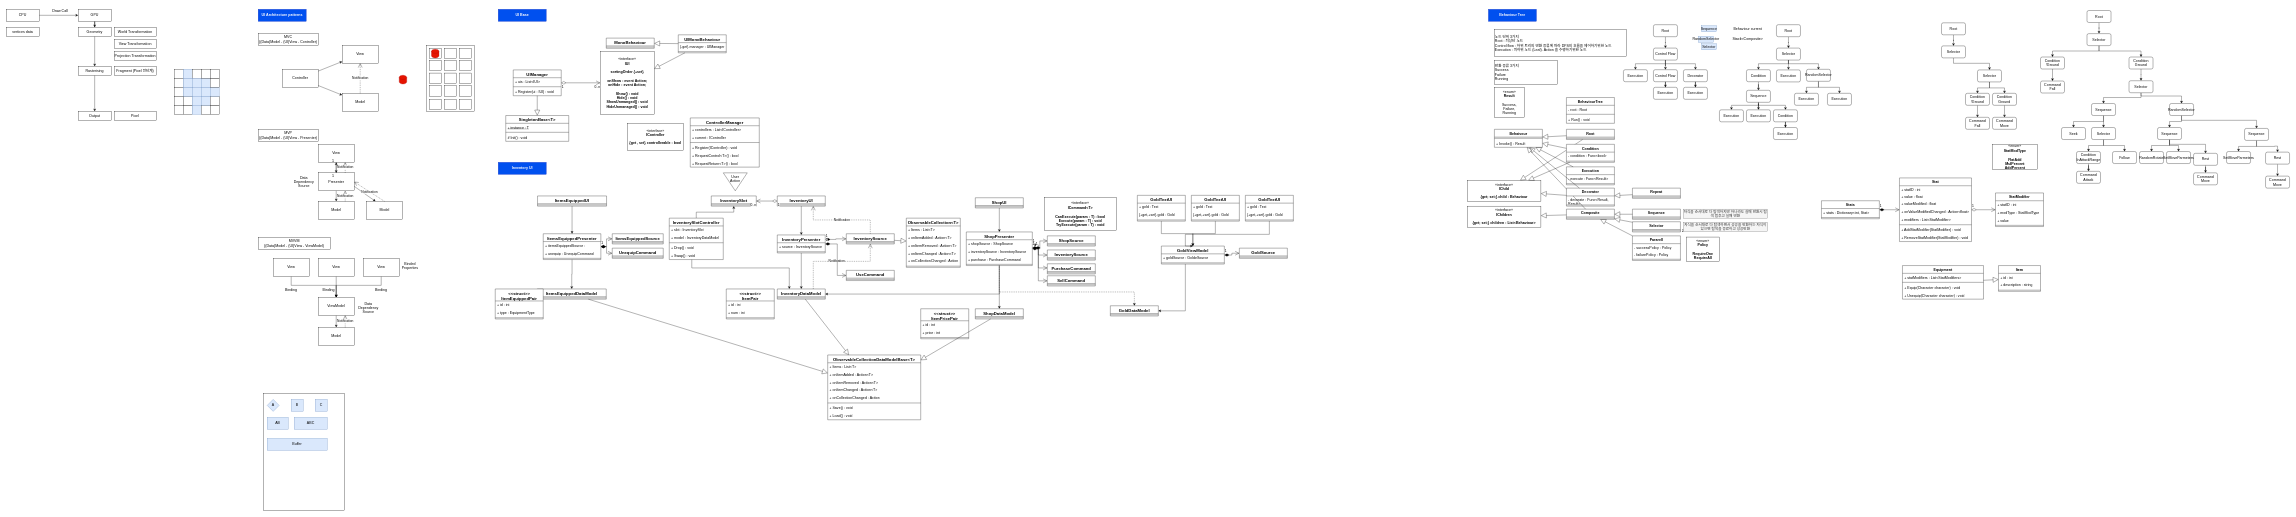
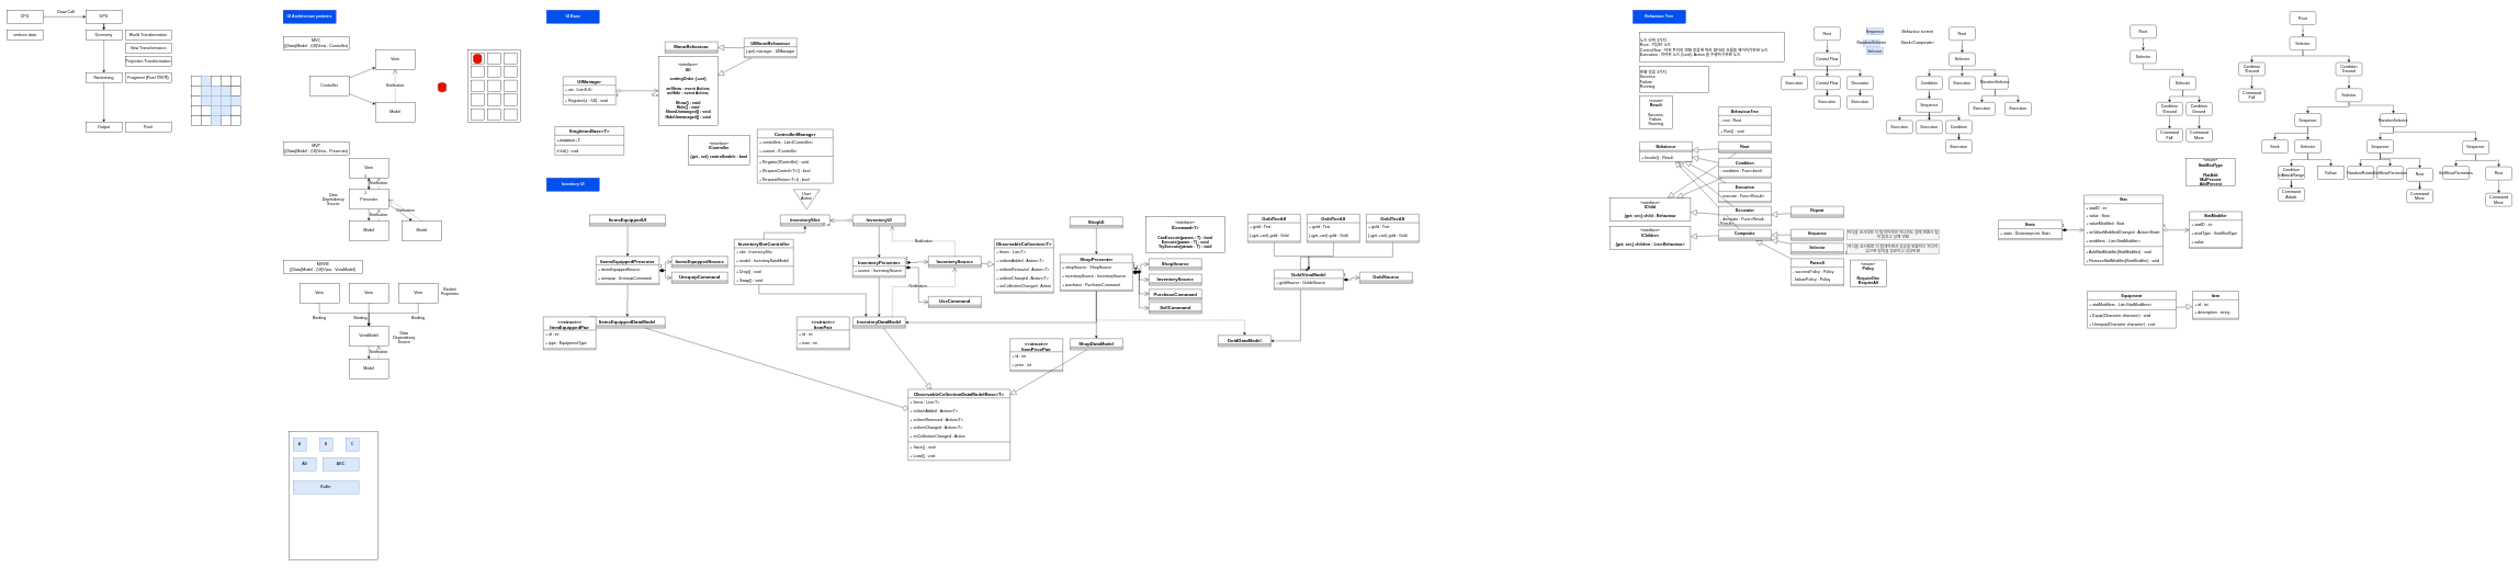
- <mxCell id="119" value="" style="endArrow=block;endSize=16;endFill=0;html=1;rounded=0;" parent="1" source="100" target="115" edge="1"><mxGeometry width="160" relative="1" as="geometry"><mxPoint x="2033" y="180" as="sourcePoint" /><mxPoint x="2130" y="234" as="targetPoint" /></mxGeometry></mxCell>
- <mxCell id="396" value="Follow" style="rounded=1;whiteSpace=wrap;html=1;" parent="1" vertex="1"><mxGeometry x="7040" y="504" width="80" height="40" as="geometry" /></mxCell>
+ <mxCell id="396" value="Follow" style="whiteSpace=wrap;html=1;rounded=0;" parent="1" vertex="1"><mxGeometry x="7040" y="504" width="80" height="40" as="geometry" /></mxCell>
- <mxCell id="206" value="" style="endArrow=block;endSize=16;endFill=0;html=1;rounded=0;" parent="1" source="204" target="147" edge="1"><mxGeometry width="160" relative="1" as="geometry"><mxPoint x="2693" y="1006" as="sourcePoint" /><mxPoint x="2839" y="1192" as="targetPoint" /></mxGeometry></mxCell>
+ <mxCell id="206" value="" style="endArrow=diamond;endSize=16;endFill=0;html=1;rounded=0;" parent="1" source="204" target="147" edge="1"><mxGeometry width="160" relative="1" as="geometry"><mxPoint x="2693" y="1006" as="sourcePoint" /><mxPoint x="2839" y="1192" as="targetPoint" /></mxGeometry></mxCell>
- <mxCell id="261" value="A" style="rhombus;whiteSpace=wrap;html=1;fillColor=#dae8fc;strokeColor=#6c8ebf;" parent="1" vertex="1"><mxGeometry x="890" y="1330" width="40" height="40" as="geometry" /></mxCell>
+ <mxCell id="261" value="A" style="rounded=0;whiteSpace=wrap;html=1;fillColor=#dae8fc;strokeColor=#6c8ebf;" parent="1" vertex="1"><mxGeometry x="890" y="1330" width="40" height="40" as="geometry" /></mxCell>
